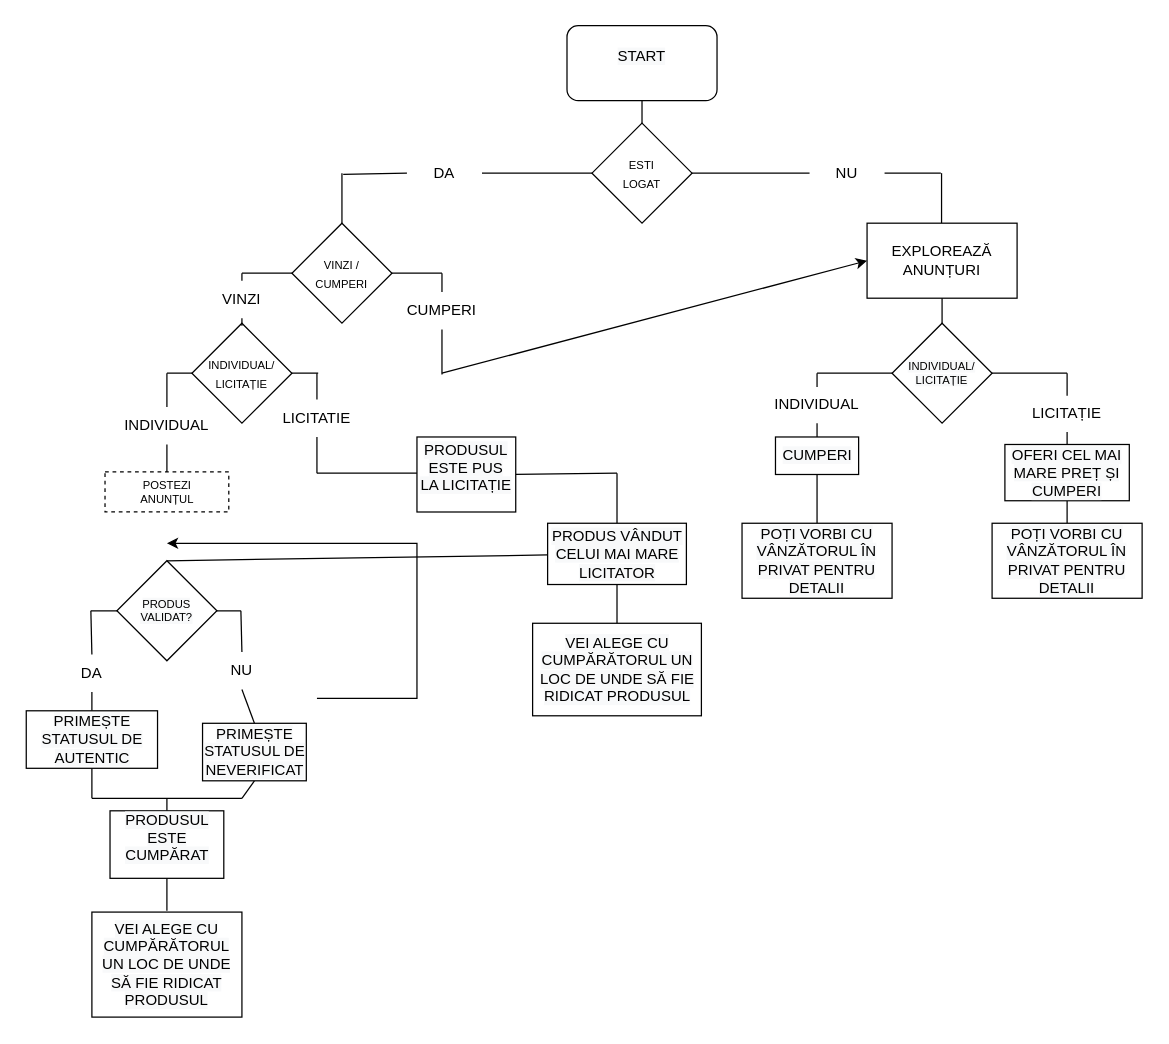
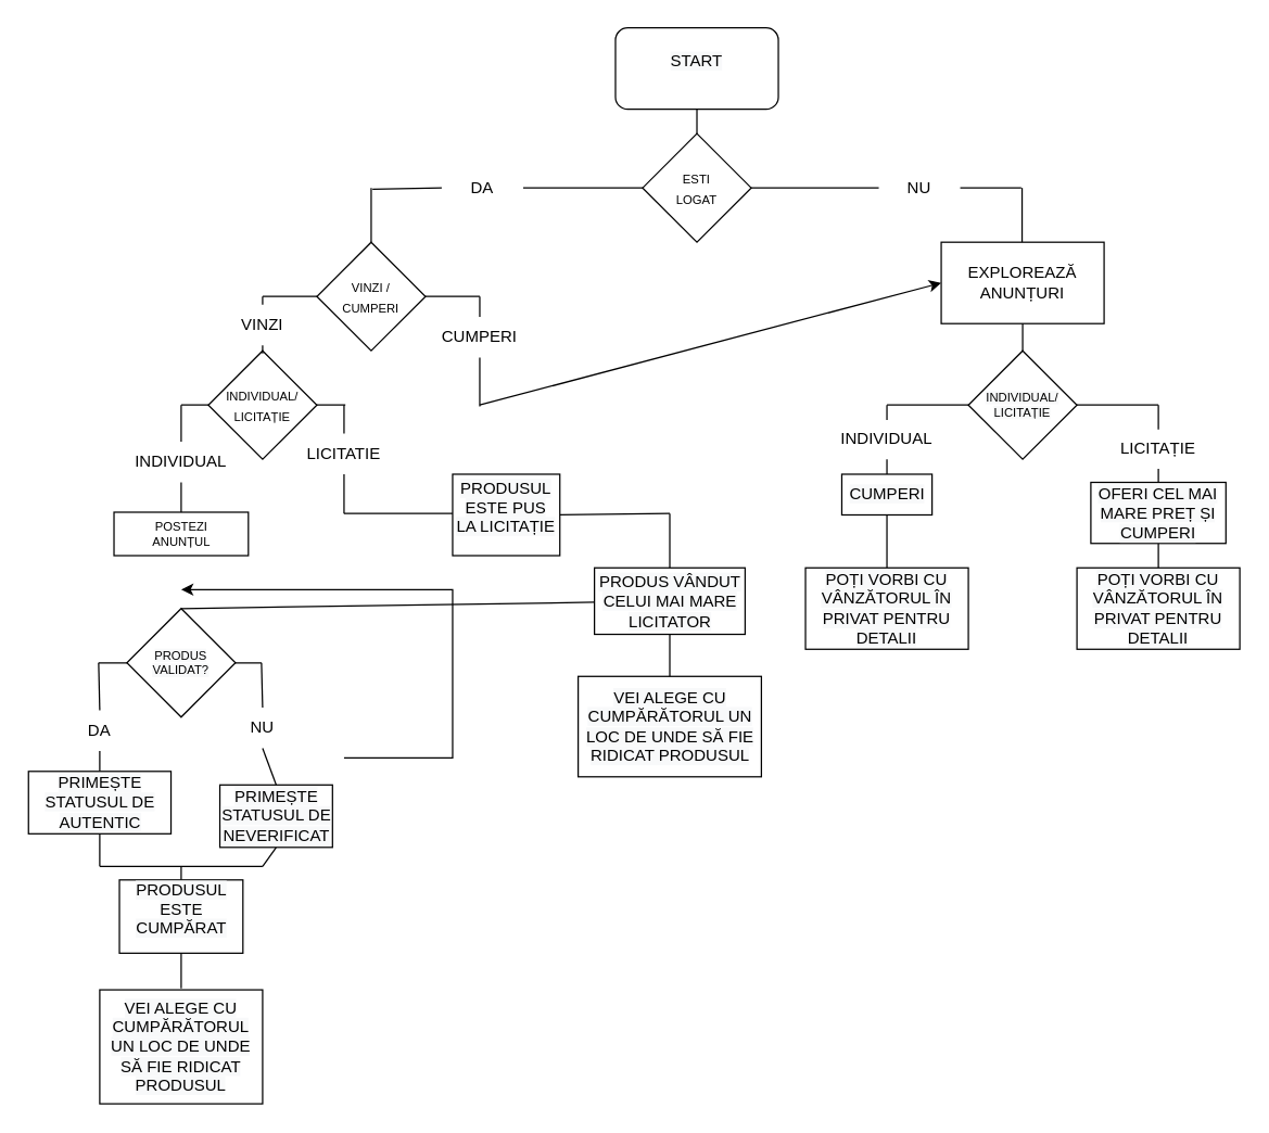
- <mxCell id="49" value="POSTEZI&lt;br&gt;ANUNȚUL" style="rounded=0;whiteSpace=wrap;html=1;fontSize=9;dashed=1;" vertex="1" parent="1"><mxGeometry x="83.5" y="377" width="99" height="32" as="geometry" /></mxCell>
+ <mxCell id="49" value="POSTEZI&lt;br&gt;ANUNȚUL" style="rounded=0;whiteSpace=wrap;html=1;fontSize=9;" vertex="1" parent="1"><mxGeometry x="83.5" y="377" width="99" height="32" as="geometry" /></mxCell>
